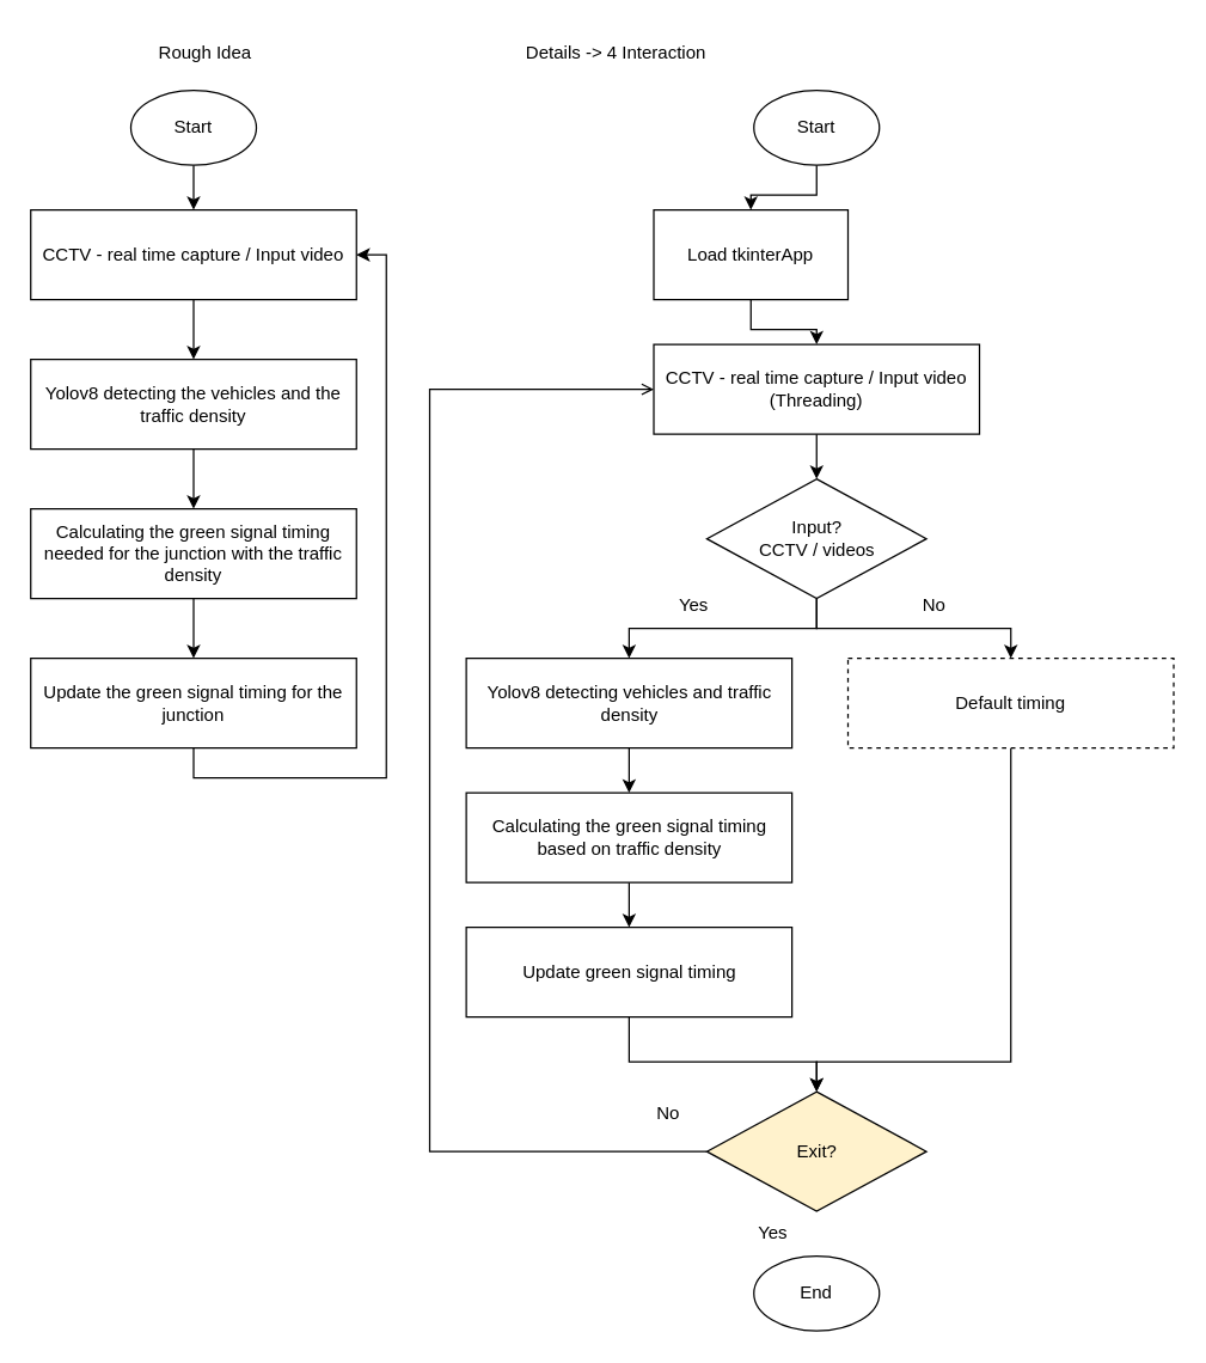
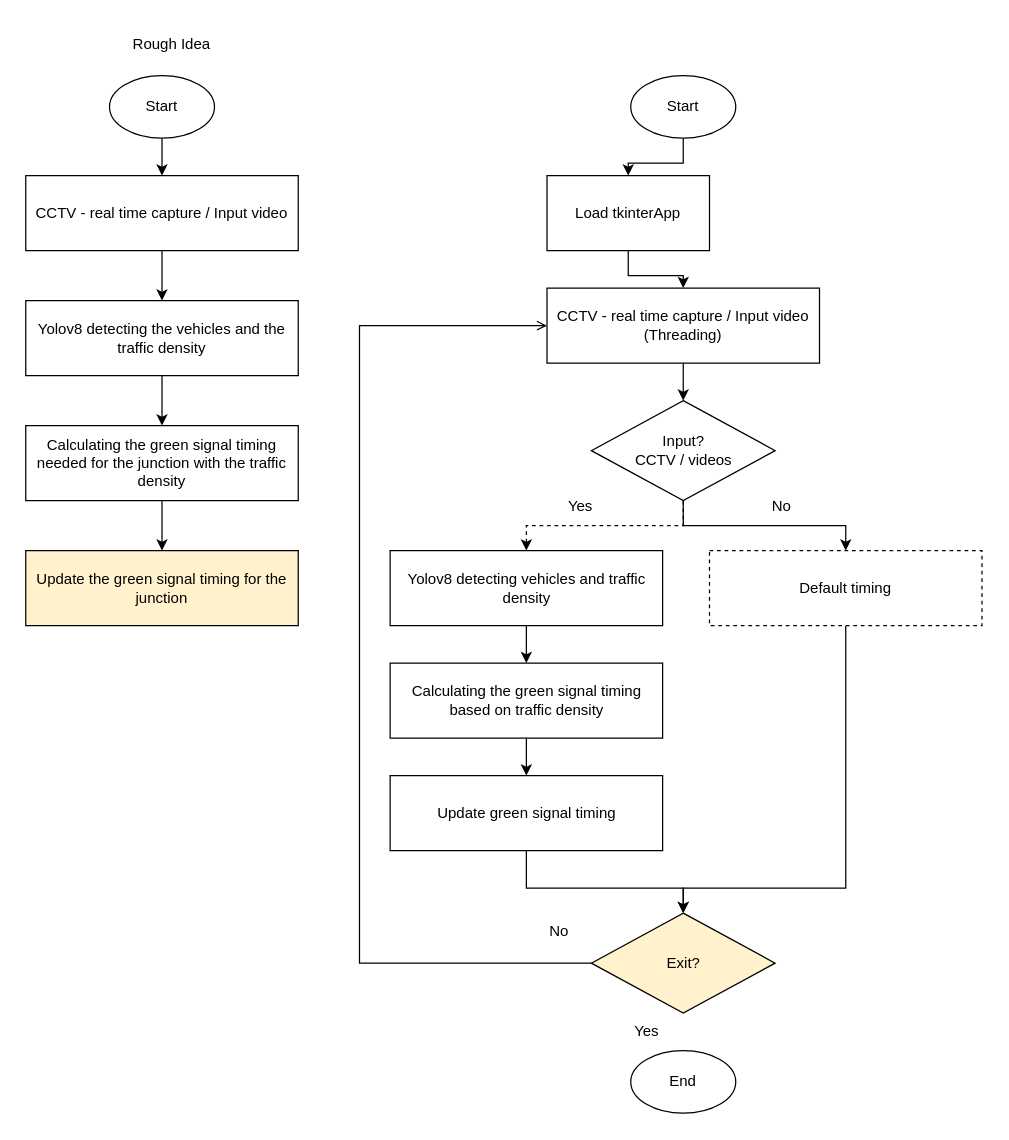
- <mxCell id="13" value="Details -&amp;gt; 4 Interaction" style="text;html=1;align=center;verticalAlign=middle;whiteSpace=wrap;rounded=0;" vertex="1" parent="1"><mxGeometry x="327" width="170" height="30" as="geometry" y="20" /></mxCell>
- <mxCell id="10" style="edgeStyle=orthogonalEdgeStyle;rounded=0;orthogonalLoop=1;jettySize=auto;html=1;exitX=0.5;exitY=1;exitDx=0;exitDy=0;entryX=1;entryY=0.5;entryDx=0;entryDy=0;" edge="1" parent="1" source="11" target="5"><mxGeometry relative="1" as="geometry"><Array as="points"><mxPoint x="129" y="520" /><mxPoint x="258" y="520" /><mxPoint x="258" y="170" /></Array></mxGeometry></mxCell>
- <mxCell id="32" style="edgeStyle=orthogonalEdgeStyle;rounded=0;orthogonalLoop=1;jettySize=auto;html=1;entryX=0.5;entryY=0;entryDx=0;entryDy=0;" edge="1" parent="1" source="33" target="21"><mxGeometry relative="1" as="geometry" /></mxCell>
+ <mxCell id="32" style="edgeStyle=orthogonalEdgeStyle;rounded=0;orthogonalLoop=1;jettySize=auto;html=1;entryX=0.5;entryY=0;entryDx=0;entryDy=0;dashed=1;" edge="1" parent="1" source="33" target="21"><mxGeometry relative="1" as="geometry" /></mxCell>
- <mxCell id="11" value="Update the green signal timing for the junction" style="rounded=0;whiteSpace=wrap;html=1;" vertex="1" parent="1"><mxGeometry x="20" y="440" width="218" height="60" as="geometry" /></mxCell>
+ <mxCell id="11" value="Update the green signal timing for the junction" style="rounded=0;whiteSpace=wrap;html=1;fillColor=#fff2cc;" vertex="1" parent="1"><mxGeometry x="20" y="440" width="218" height="60" as="geometry" /></mxCell>
